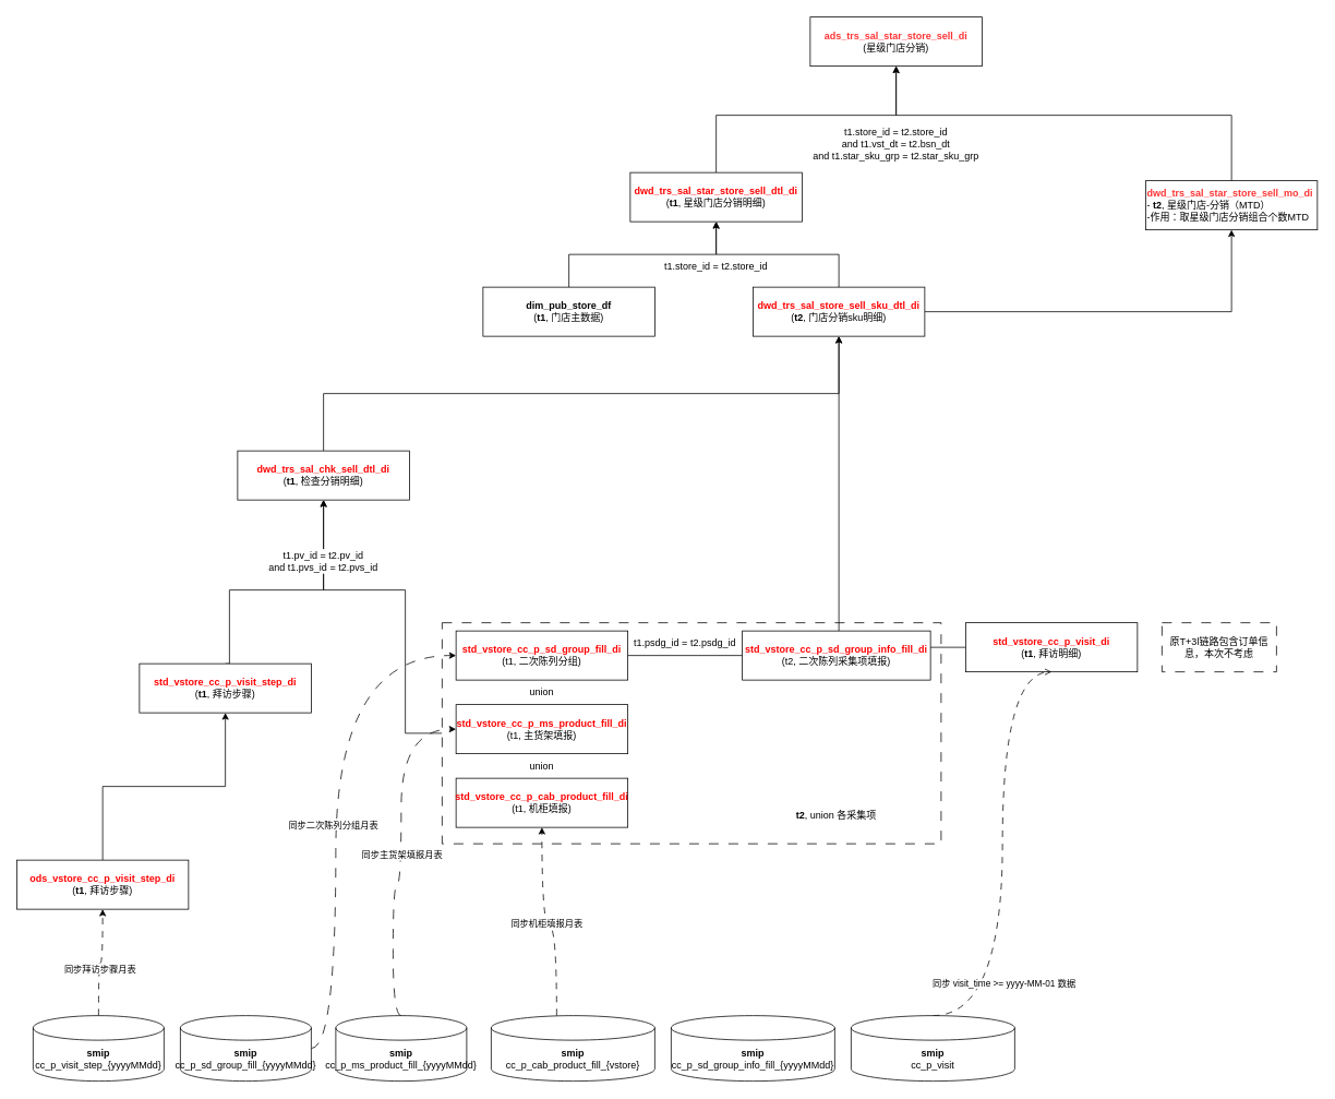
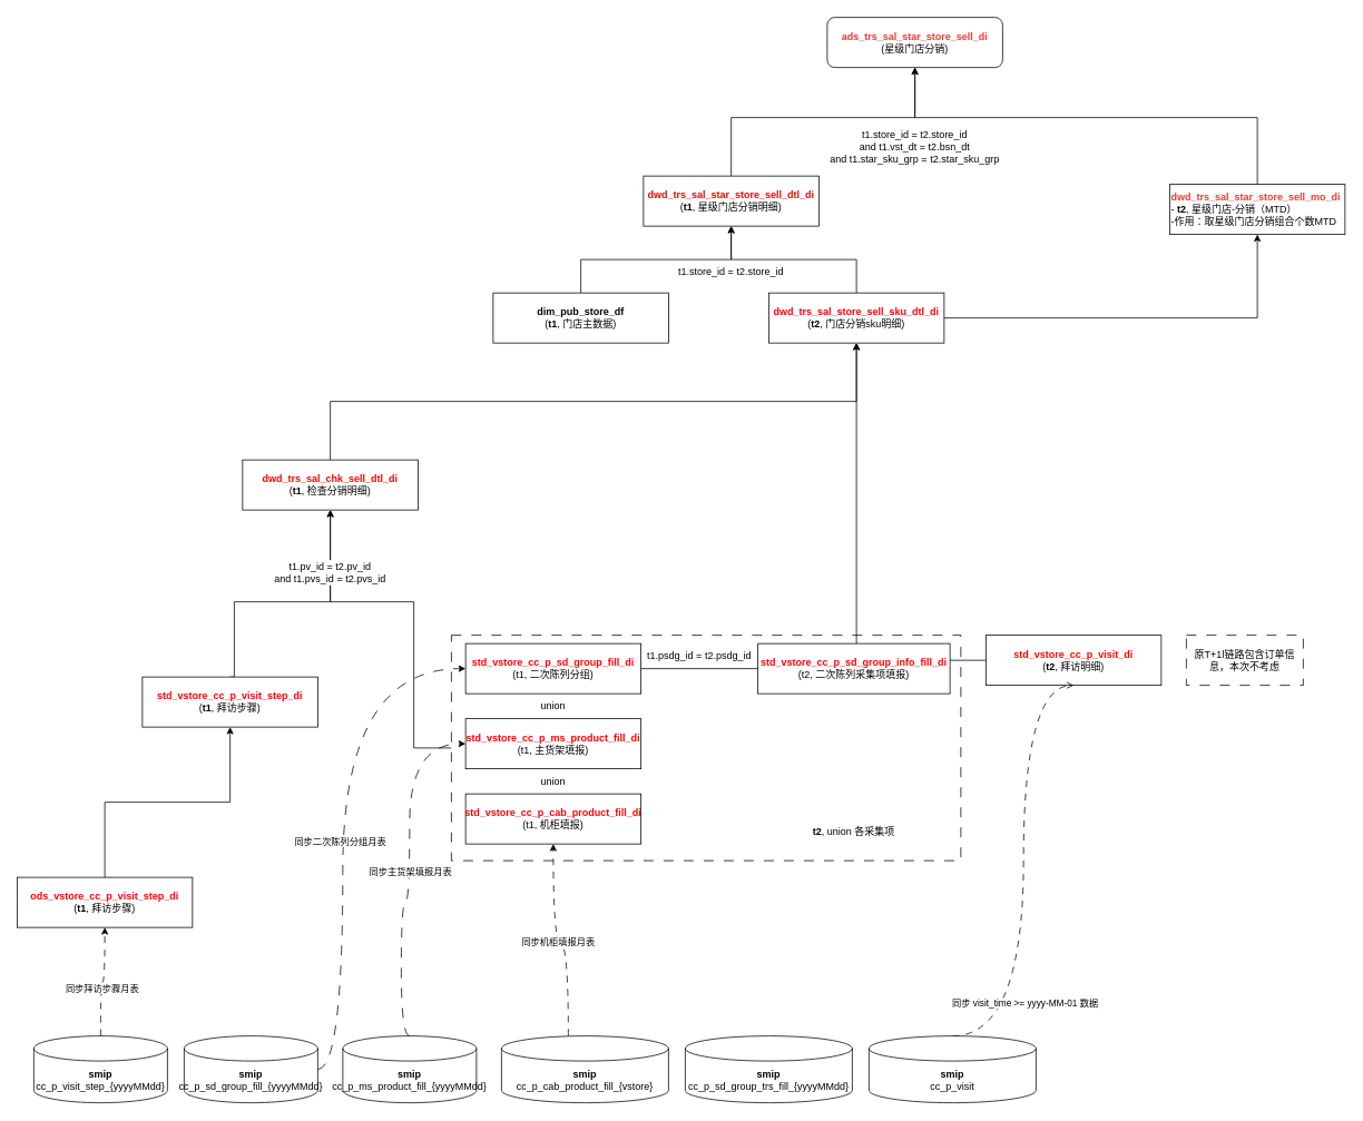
- <mxCell id="4" value="&lt;b&gt;&lt;font color=&quot;#ff3333&quot;&gt;ads_trs_sal_star_store_sell_di&lt;/font&gt;&lt;/b&gt;&lt;br&gt;(星级门店分销)" style="rounded=0;whiteSpace=wrap;html=1;" parent="1" vertex="1"><mxGeometry x="990" y="20" width="210" height="60" as="geometry" /></mxCell>
+ <mxCell id="4" value="&lt;b&gt;&lt;font color=&quot;#ff3333&quot;&gt;ads_trs_sal_star_store_sell_di&lt;/font&gt;&lt;/b&gt;&lt;br&gt;(星级门店分销)" style="whiteSpace=wrap;html=1;rounded=1;" parent="1" vertex="1"><mxGeometry x="990" y="20" width="210" height="60" as="geometry" /></mxCell>
- <mxCell id="19" value="&lt;font color=&quot;#ff0000&quot;&gt;&lt;b&gt;std_vstore_cc_p_visit_di&lt;/b&gt;&lt;/font&gt;&lt;br&gt;(&lt;b&gt;t1&lt;/b&gt;, 拜访明细)" style="rounded=0;whiteSpace=wrap;html=1;" parent="1" vertex="1"><mxGeometry x="1180" y="760" width="210" height="60" as="geometry" /></mxCell>
+ <mxCell id="19" value="&lt;font color=&quot;#ff0000&quot;&gt;&lt;b&gt;std_vstore_cc_p_visit_di&lt;/b&gt;&lt;/font&gt;&lt;br&gt;(&lt;b&gt;t2&lt;/b&gt;, 拜访明细)" style="rounded=0;whiteSpace=wrap;html=1;" parent="1" vertex="1"><mxGeometry x="1180" y="760" width="210" height="60" as="geometry" /></mxCell>
- <mxCell id="20" value="原T+3l链路包含订单信息，本次不考虑" style="rounded=0;whiteSpace=wrap;html=1;dashed=1;dashPattern=12 12;" parent="1" vertex="1"><mxGeometry x="1420" y="760" width="140" height="60" as="geometry" /></mxCell>
+ <mxCell id="20" value="原T+1l链路包含订单信息，本次不考虑" style="rounded=0;whiteSpace=wrap;html=1;dashed=1;dashPattern=12 12;" parent="1" vertex="1"><mxGeometry x="1420" y="760" width="140" height="60" as="geometry" /></mxCell>
- <mxCell id="47" value="&lt;b&gt;smip&lt;/b&gt;&lt;br&gt;cc_p_sd_group_info_fill_{yyyyMMdd}" style="shape=cylinder3;whiteSpace=wrap;html=1;boundedLbl=1;backgroundOutline=1;size=15;" parent="1" vertex="1"><mxGeometry x="820" y="1240" width="200" height="80" as="geometry" /></mxCell>
+ <mxCell id="47" value="&lt;b&gt;smip&lt;/b&gt;&lt;br&gt;cc_p_sd_group_trs_fill_{yyyyMMdd}" style="shape=cylinder3;whiteSpace=wrap;html=1;boundedLbl=1;backgroundOutline=1;size=15;" parent="1" vertex="1"><mxGeometry x="820" y="1240" width="200" height="80" as="geometry" /></mxCell>
